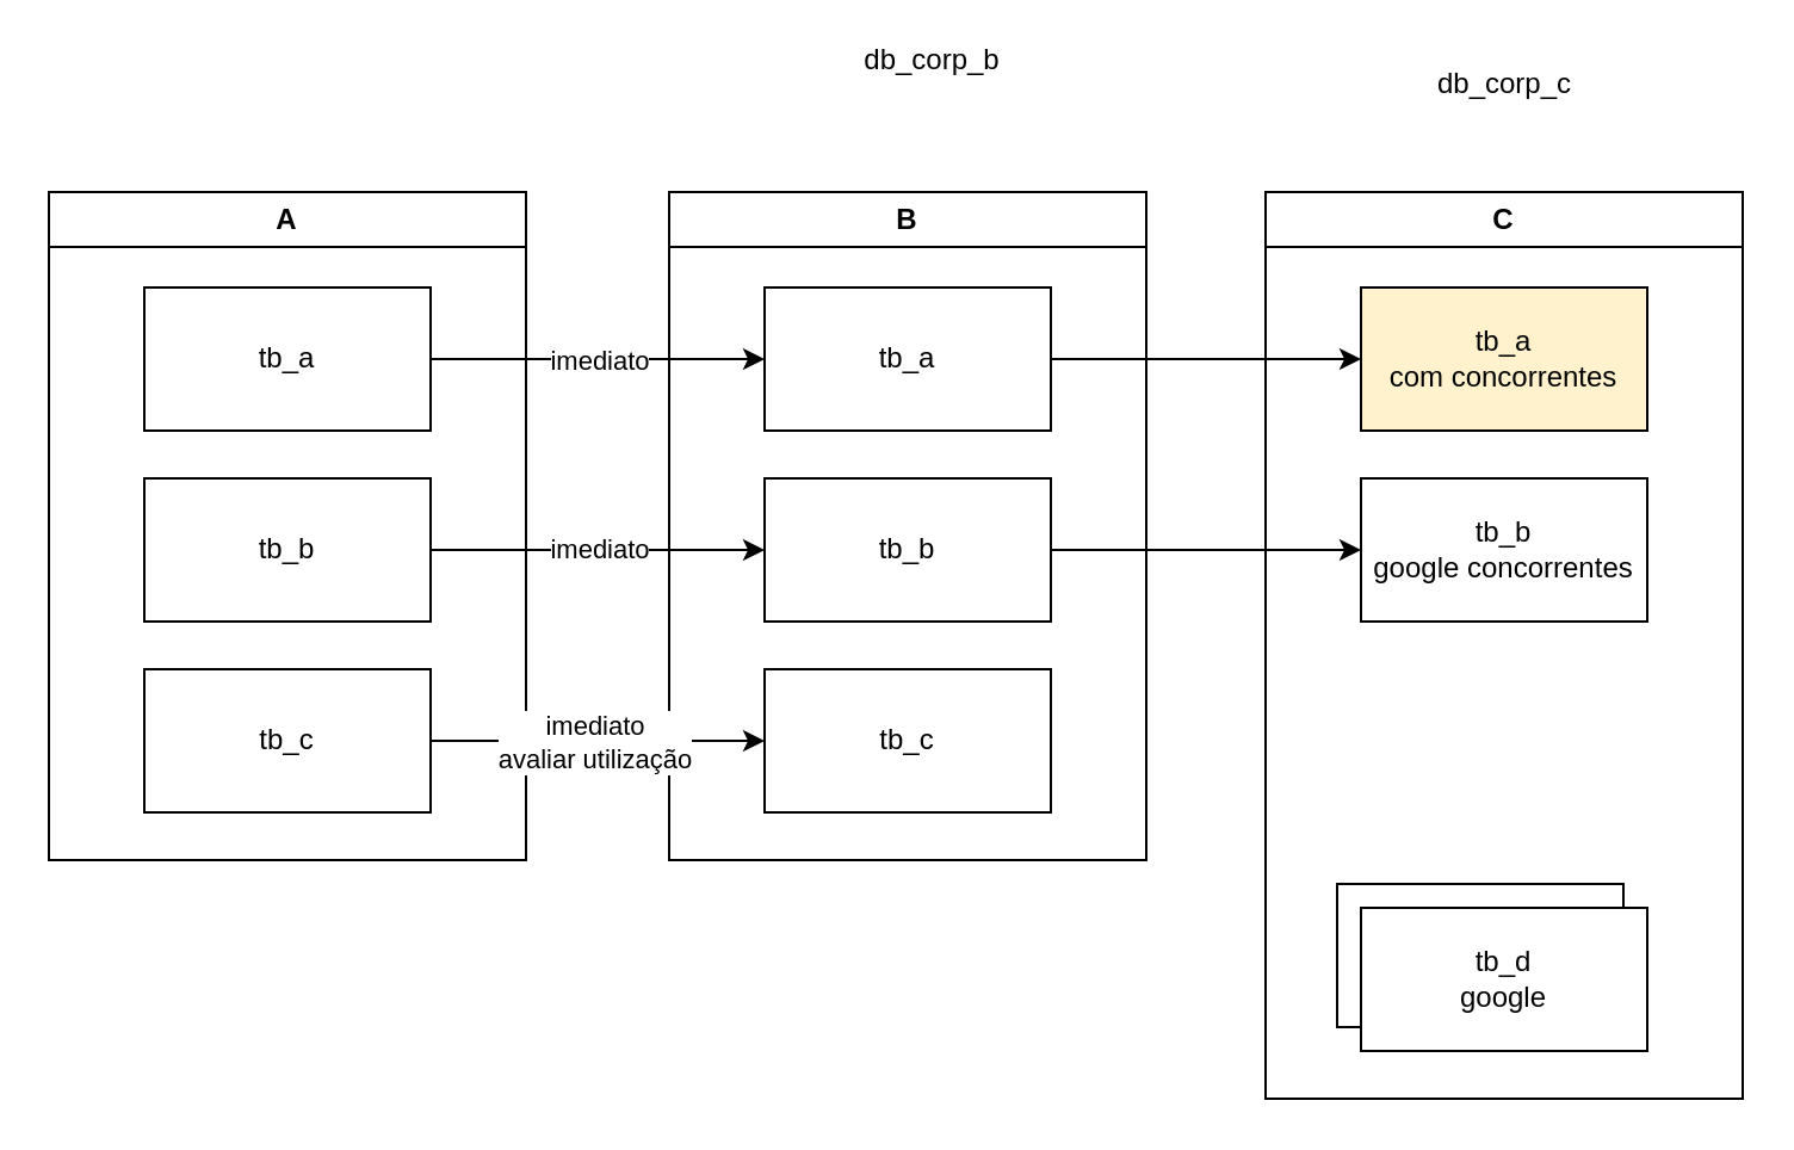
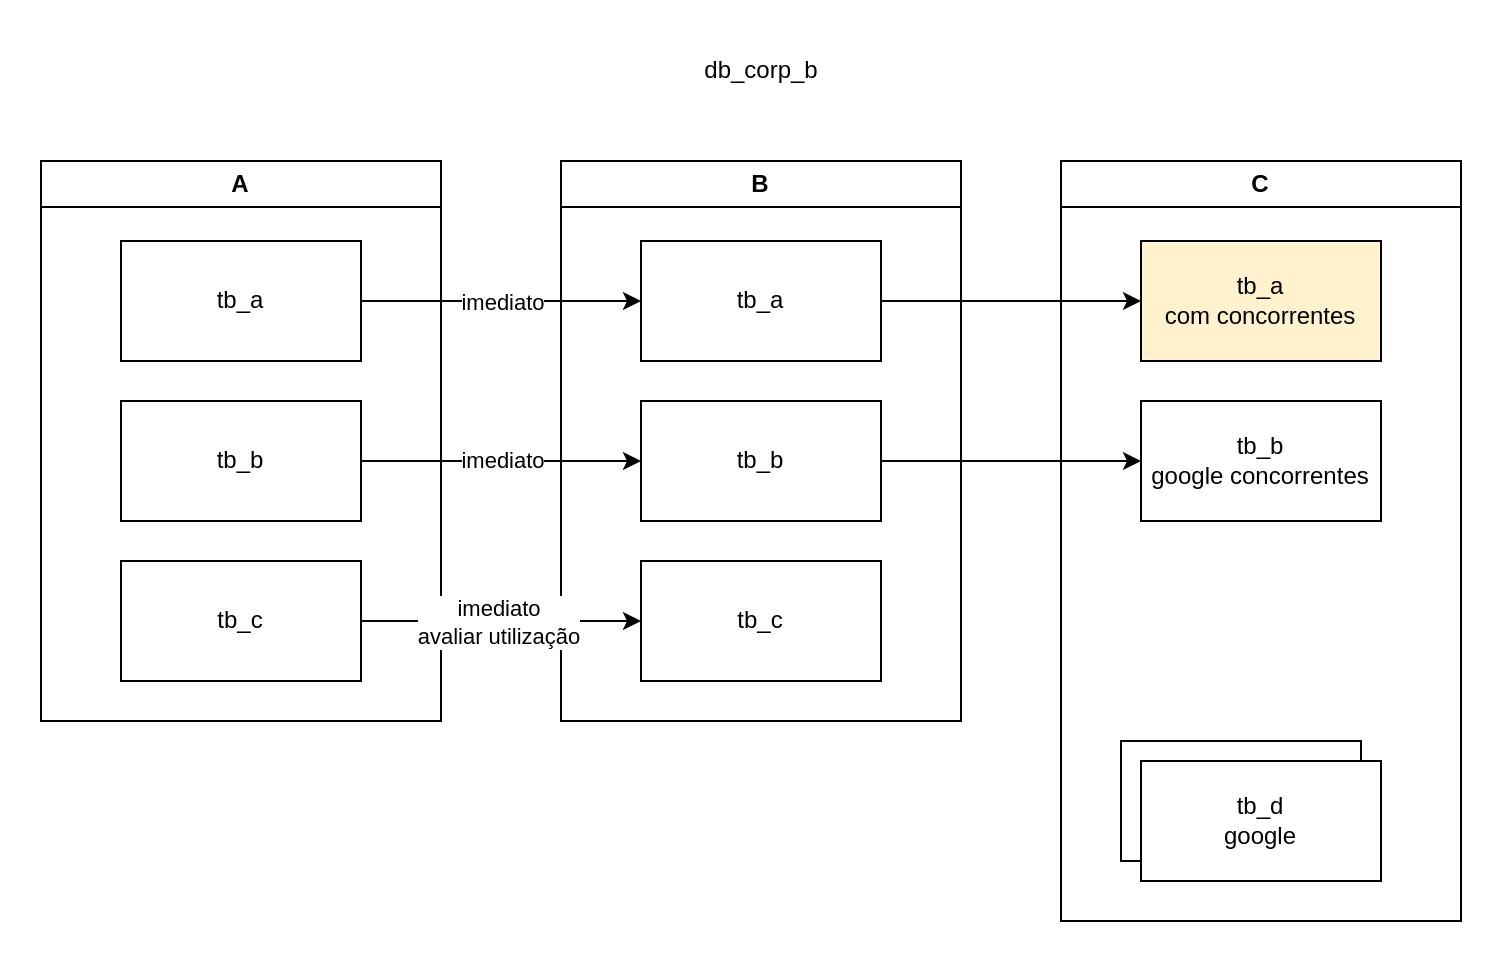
- <mxCell id="15" value="db_corp_b" style="text;html=1;align=center;verticalAlign=middle;resizable=0;points=[];autosize=1;strokeColor=none;fillColor=none;" vertex="1" parent="1"><mxGeometry x="350" y="10" width="80" height="30" as="geometry" /></mxCell>
+ <mxCell id="15" value="db_corp_b" style="text;html=1;align=center;verticalAlign=middle;resizable=0;points=[];autosize=1;strokeColor=none;fillColor=none;" vertex="1" parent="1"><mxGeometry x="340" y="20" width="80" height="30" as="geometry" /></mxCell>
- <mxCell id="16" value="db_corp_c" style="text;html=1;align=center;verticalAlign=middle;resizable=0;points=[];autosize=1;strokeColor=none;fillColor=none;" vertex="1" parent="1"><mxGeometry x="590" y="20" width="80" height="30" as="geometry" /></mxCell>
